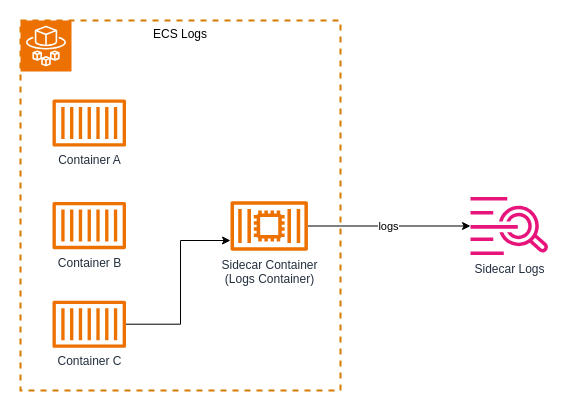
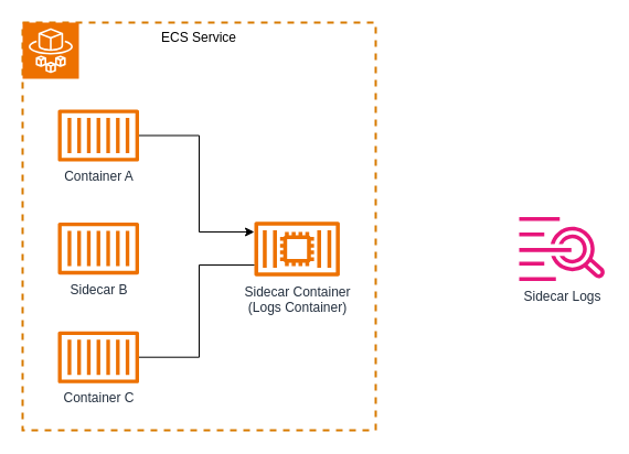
- <mxCell id="2" value="ECS Logs" style="rounded=0;whiteSpace=wrap;html=1;fillColor=none;dashed=1;strokeWidth=2;strokeColor=#d77a00;labelPosition=center;verticalLabelPosition=middle;align=center;verticalAlign=top;" vertex="1" parent="1"><mxGeometry x="20" y="20" width="320" height="370" as="geometry" /></mxCell>
+ <mxCell id="2" value="ECS Service" style="rounded=0;whiteSpace=wrap;html=1;fillColor=none;dashed=1;strokeWidth=2;strokeColor=#d77a00;labelPosition=center;verticalLabelPosition=middle;align=center;verticalAlign=top;" vertex="1" parent="1"><mxGeometry x="20" y="20" width="320" height="370" as="geometry" /></mxCell>
+ <mxCell id="10" style="edgeStyle=orthogonalEdgeStyle;rounded=0;orthogonalLoop=1;jettySize=auto;html=1;" edge="1" parent="1" source="11" target="4"><mxGeometry relative="1" as="geometry"><Array as="points"><mxPoint x="180" y="123" /><mxPoint x="180" y="210" /></Array></mxGeometry></mxCell>
- <mxCell id="3" value="logs" style="edgeStyle=orthogonalEdgeStyle;rounded=0;orthogonalLoop=1;jettySize=auto;html=1;" edge="1" parent="1" source="4" target="6"><mxGeometry relative="1" as="geometry" /></mxCell>
- <mxCell id="8" style="edgeStyle=orthogonalEdgeStyle;rounded=0;orthogonalLoop=1;jettySize=auto;html=1;" edge="1" parent="1" source="9" target="4"><mxGeometry relative="1" as="geometry"><Array as="points"><mxPoint x="180" y="324" /><mxPoint x="180" y="240" /></Array></mxGeometry></mxCell>
+ <mxCell id="8" style="edgeStyle=orthogonalEdgeStyle;rounded=0;orthogonalLoop=1;jettySize=auto;html=1;endArrow=none;" edge="1" parent="1" source="9" target="4"><mxGeometry relative="1" as="geometry"><Array as="points"><mxPoint x="180" y="324" /><mxPoint x="180" y="240" /></Array></mxGeometry></mxCell>
- <mxCell id="7" value="Container B" style="sketch=0;outlineConnect=0;fontColor=#232F3E;gradientColor=none;fillColor=#ED7100;strokeColor=none;dashed=0;verticalLabelPosition=bottom;verticalAlign=top;align=center;html=1;fontSize=12;fontStyle=0;aspect=fixed;pointerEvents=1;shape=mxgraph.aws4.container_1;" vertex="1" parent="1"><mxGeometry x="52" y="201.31" width="73.49" height="47.46" as="geometry" /></mxCell>
+ <mxCell id="7" value="Sidecar B" style="sketch=0;outlineConnect=0;fontColor=#232F3E;gradientColor=none;fillColor=#ED7100;strokeColor=none;dashed=0;verticalLabelPosition=bottom;verticalAlign=top;align=center;html=1;fontSize=12;fontStyle=0;aspect=fixed;pointerEvents=1;shape=mxgraph.aws4.container_1;" vertex="1" parent="1"><mxGeometry x="52" y="201.31" width="73.49" height="47.46" as="geometry" /></mxCell>
